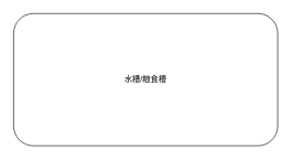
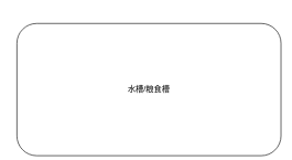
- <mxCell id="2" value="水槽/粮食槽" style="rounded=1;whiteSpace=wrap;html=1;" vertex="1" parent="1"><mxGeometry x="20" y="20" width="400" height="200" as="geometry" /></mxCell>
+ <mxCell id="2" value="水槽/粮食槽" style="rounded=1;whiteSpace=wrap;html=1;" vertex="1" parent="1"><mxGeometry x="25" y="35" width="400" height="200" as="geometry" /></mxCell>
